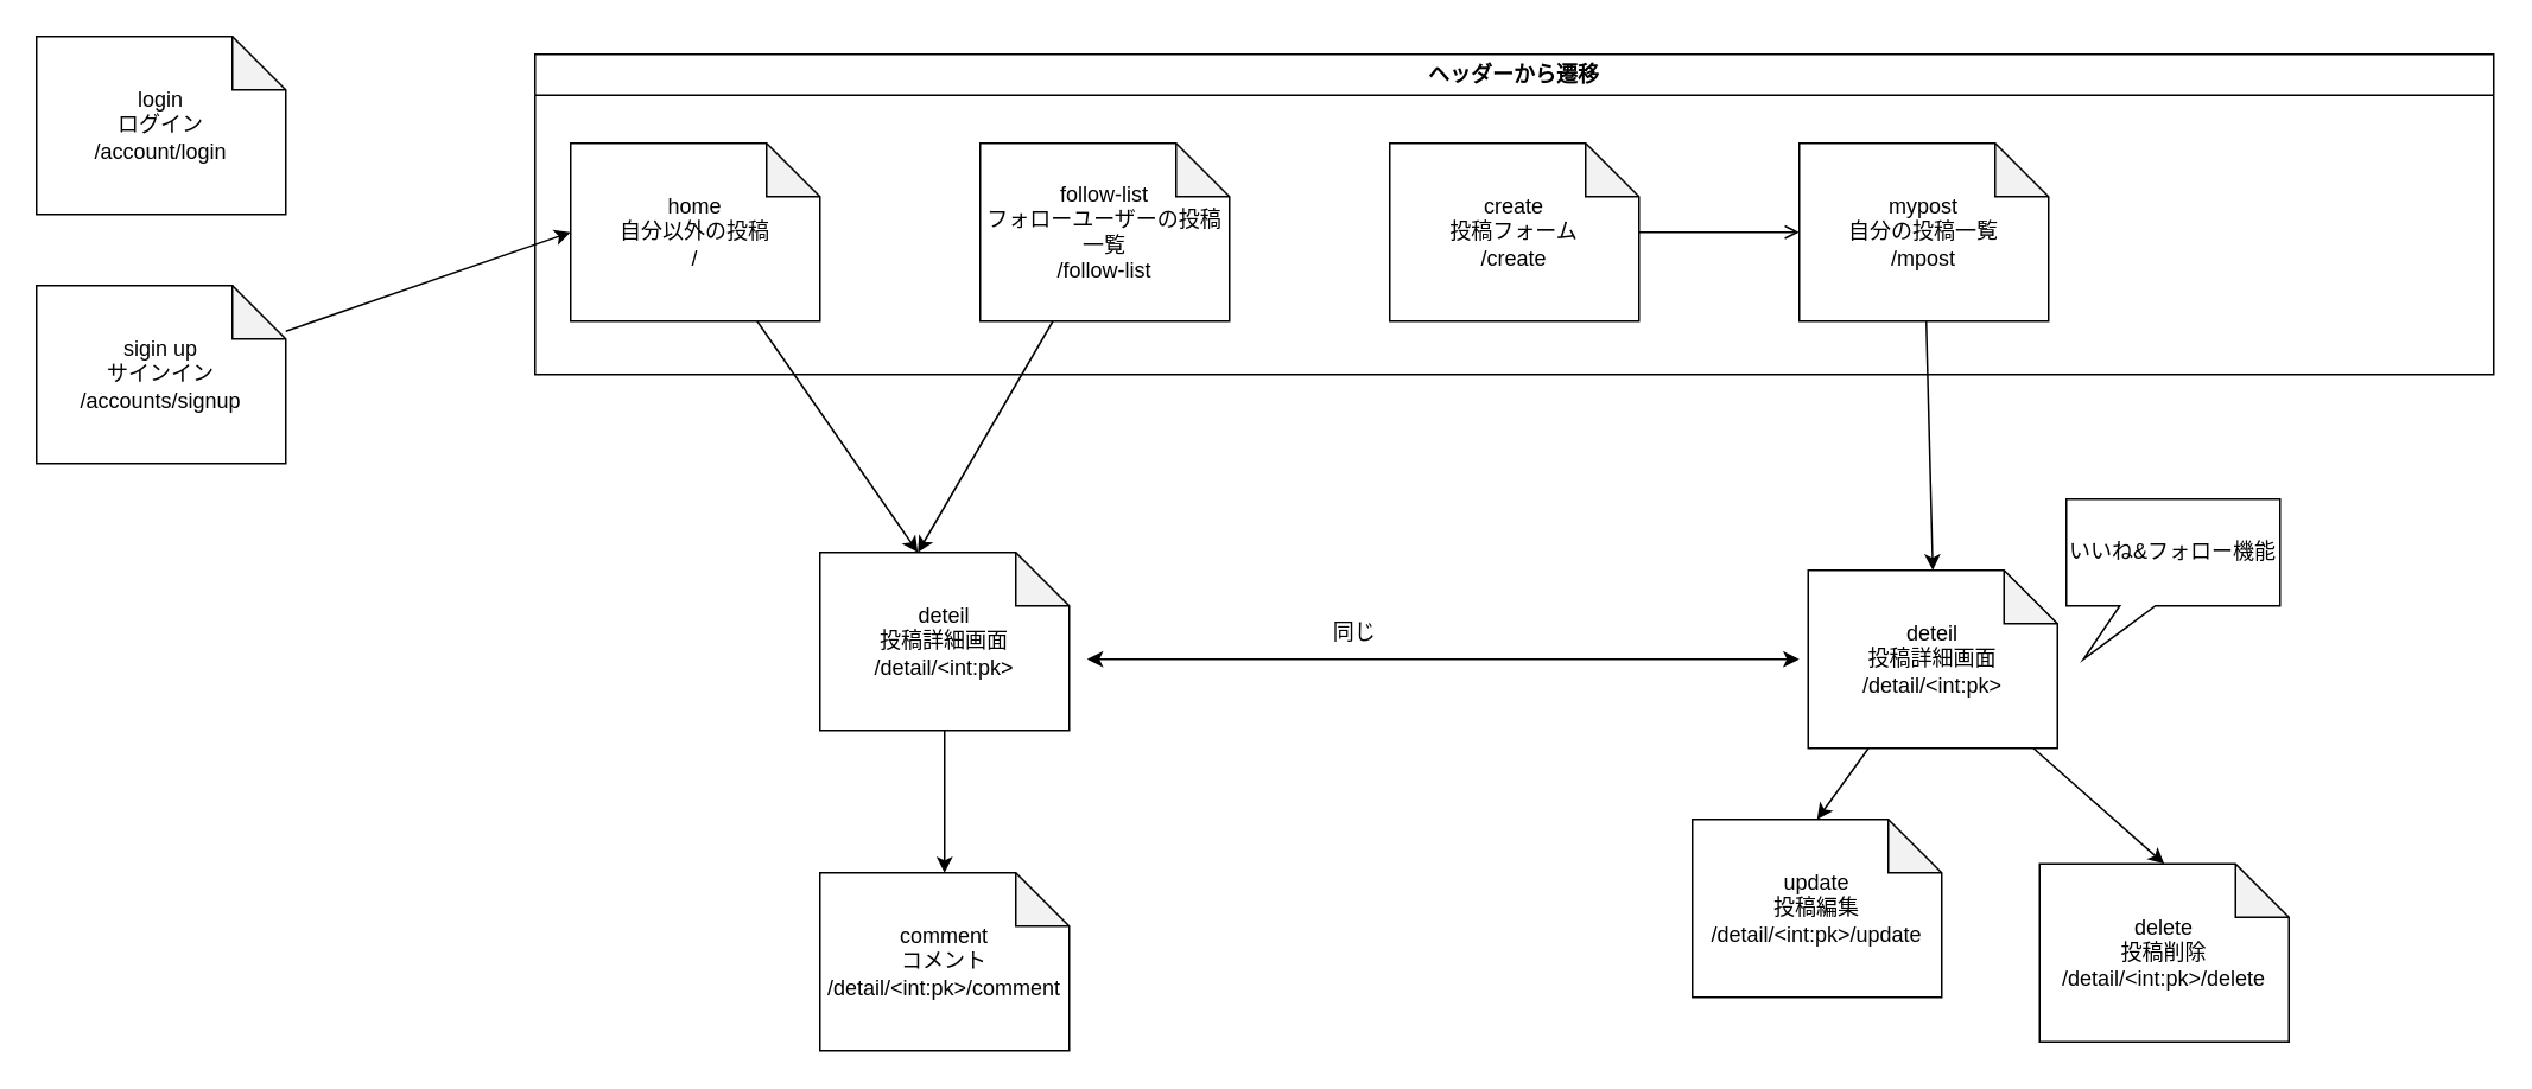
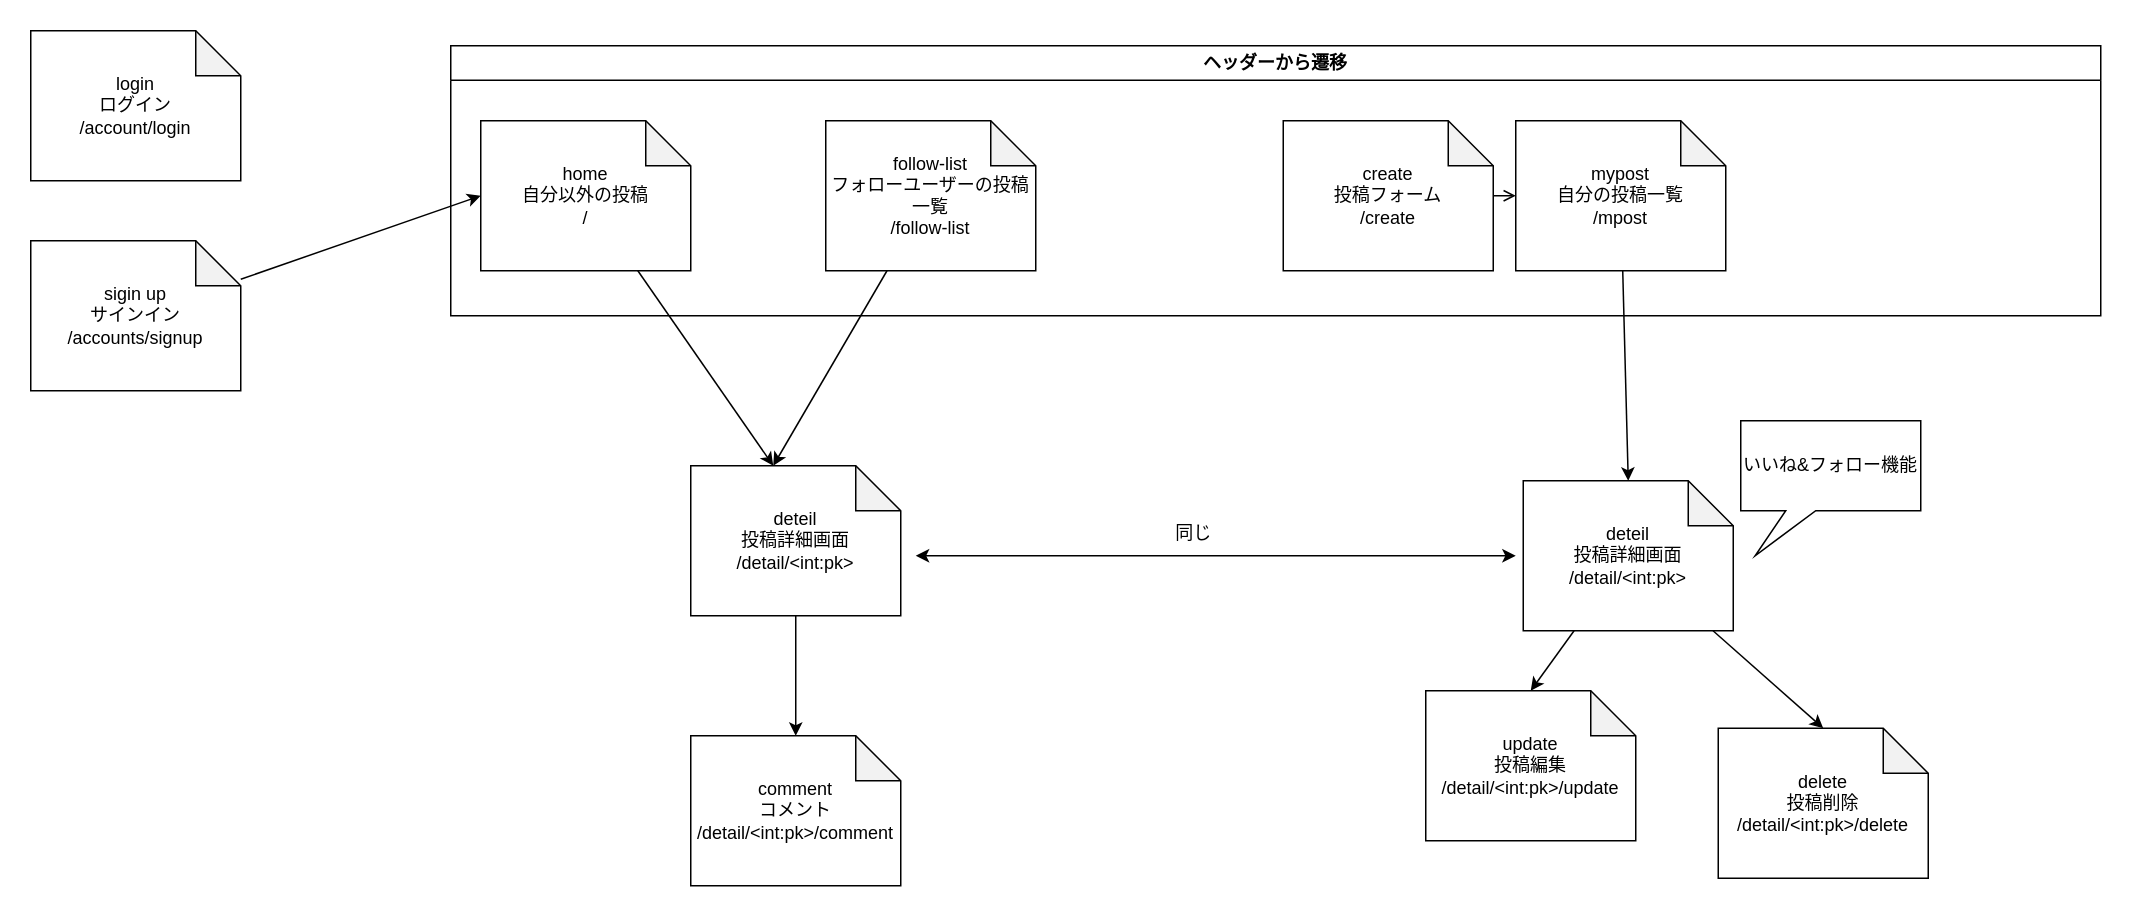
- <mxCell id="13" value="create&lt;br&gt;投稿フォーム&lt;br&gt;/create" style="shape=note;whiteSpace=wrap;html=1;backgroundOutline=1;darkOpacity=0.05;" vertex="1" parent="1"><mxGeometry x="780" y="80" width="140" height="100" as="geometry" /></mxCell>
+ <mxCell id="13" value="create&lt;br&gt;投稿フォーム&lt;br&gt;/create" style="shape=note;whiteSpace=wrap;html=1;backgroundOutline=1;darkOpacity=0.05;" vertex="1" parent="1"><mxGeometry x="855" y="80" width="140" height="100" as="geometry" /></mxCell>
- <mxCell id="23" value="同じ" style="text;html=1;align=center;verticalAlign=middle;resizable=0;points=[];autosize=1;strokeColor=none;fillColor=none;" vertex="1" parent="1"><mxGeometry x="735" y="340" width="50" height="30" as="geometry" /></mxCell>
+ <mxCell id="23" value="同じ" style="text;html=1;align=center;verticalAlign=middle;resizable=0;points=[];autosize=1;strokeColor=none;fillColor=none;" vertex="1" parent="1"><mxGeometry x="770" y="340" width="50" height="30" as="geometry" /></mxCell>
